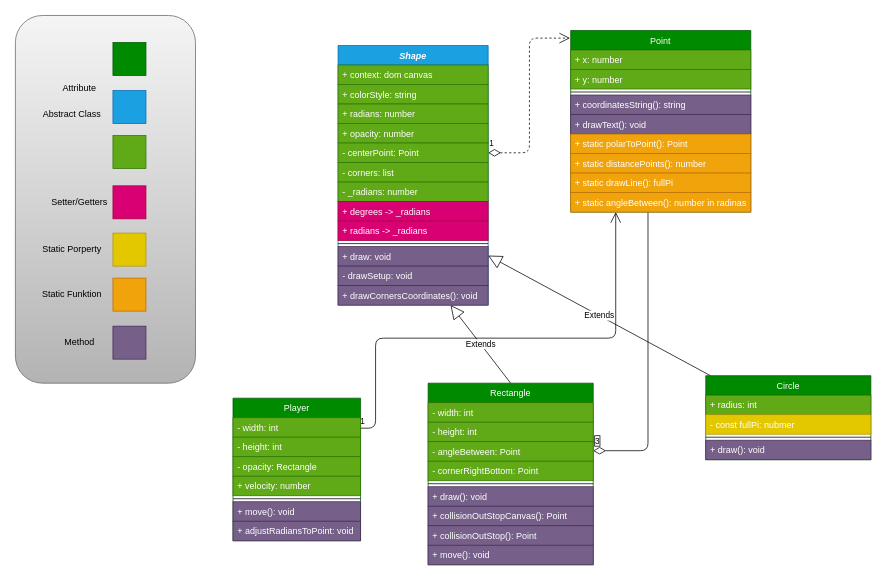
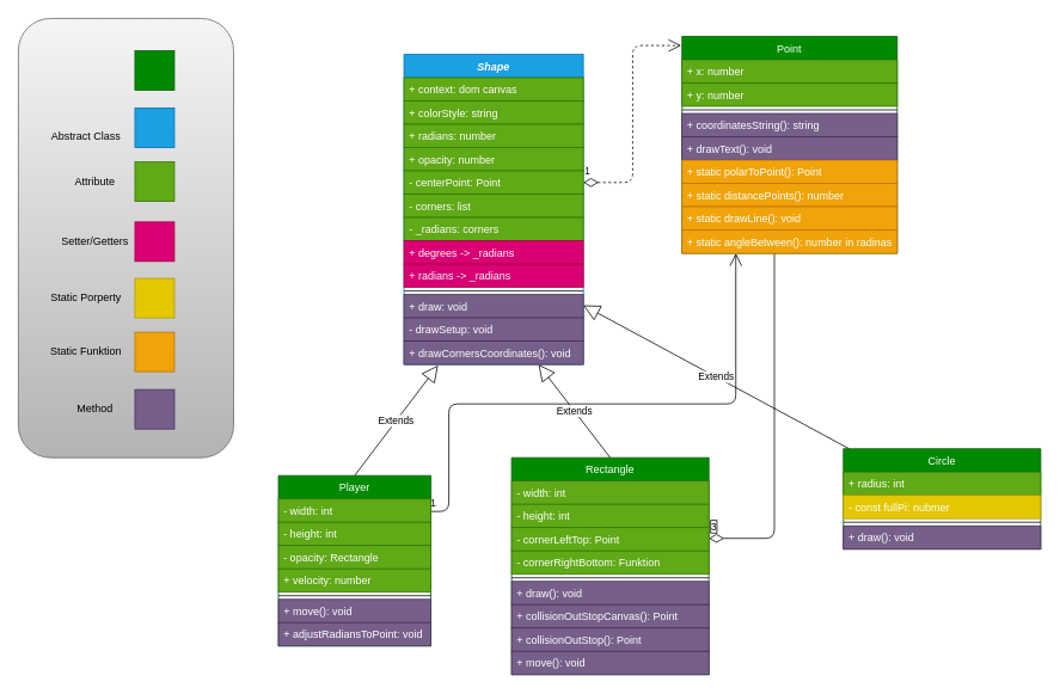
- <mxCell id="12" value="Attribute" style="text;html=1;align=center;verticalAlign=middle;resizable=0;points=[];autosize=1;fontColor=#000000;" parent="1" vertex="1"><mxGeometry x="75" y="107" width="60" height="20" as="geometry" /></mxCell>
+ <mxCell id="12" value="Attribute" style="text;html=1;align=center;verticalAlign=middle;resizable=0;points=[];autosize=1;fontColor=#000000;" parent="1" vertex="1"><mxGeometry x="75" y="192" width="60" height="20" as="geometry" /></mxCell>
- <mxCell id="57" value="+ static drawLine(): fullPi" style="text;strokeColor=#BD7000;fillColor=#f0a30a;align=left;verticalAlign=top;spacingLeft=4;spacingRight=4;overflow=hidden;rotatable=0;points=[[0,0.5],[1,0.5]];portConstraint=eastwest;fontColor=#ffffff;" parent="49" vertex="1"><mxGeometry y="190" width="240" height="26" as="geometry" /></mxCell>
+ <mxCell id="57" value="+ static drawLine(): void" style="text;strokeColor=#BD7000;fillColor=#f0a30a;align=left;verticalAlign=top;spacingLeft=4;spacingRight=4;overflow=hidden;rotatable=0;points=[[0,0.5],[1,0.5]];portConstraint=eastwest;fontColor=#ffffff;" parent="49" vertex="1"><mxGeometry y="190" width="240" height="26" as="geometry" /></mxCell>
- <mxCell id="42" value="- _radians: number" style="text;strokeColor=#2D7600;fillColor=#60a917;align=left;verticalAlign=top;spacingLeft=4;spacingRight=4;overflow=hidden;rotatable=0;points=[[0,0.5],[1,0.5]];portConstraint=eastwest;fontColor=#ffffff;" parent="35" vertex="1"><mxGeometry y="182" width="200" height="26" as="geometry" /></mxCell>
+ <mxCell id="42" value="- _radians: corners" style="text;strokeColor=#2D7600;fillColor=#60a917;align=left;verticalAlign=top;spacingLeft=4;spacingRight=4;overflow=hidden;rotatable=0;points=[[0,0.5],[1,0.5]];portConstraint=eastwest;fontColor=#ffffff;" parent="35" vertex="1"><mxGeometry y="182" width="200" height="26" as="geometry" /></mxCell>
+ <mxCell id="3" value="Extends" style="endArrow=block;endSize=16;endFill=0;html=1;entryX=0.19;entryY=1.038;entryDx=0;entryDy=0;entryPerimeter=0;exitX=0.5;exitY=0;exitDx=0;exitDy=0;" parent="1" source="17" target="48" edge="1"><mxGeometry width="160" relative="1" as="geometry"><mxPoint x="400" y="500" as="sourcePoint" /><mxPoint x="560" y="390" as="targetPoint" /></mxGeometry></mxCell>
- <mxCell id="28" value="- angleBetween: Point" style="text;strokeColor=#2D7600;fillColor=#60a917;align=left;verticalAlign=top;spacingLeft=4;spacingRight=4;overflow=hidden;rotatable=0;points=[[0,0.5],[1,0.5]];portConstraint=eastwest;fontColor=#ffffff;" parent="25" vertex="1"><mxGeometry y="78" width="220" height="26" as="geometry" /></mxCell>
+ <mxCell id="28" value="- cornerLeftTop: Point" style="text;strokeColor=#2D7600;fillColor=#60a917;align=left;verticalAlign=top;spacingLeft=4;spacingRight=4;overflow=hidden;rotatable=0;points=[[0,0.5],[1,0.5]];portConstraint=eastwest;fontColor=#ffffff;" parent="25" vertex="1"><mxGeometry y="78" width="220" height="26" as="geometry" /></mxCell>
- <mxCell id="29" value="- cornerRightBottom: Point" style="text;strokeColor=#2D7600;fillColor=#60a917;align=left;verticalAlign=top;spacingLeft=4;spacingRight=4;overflow=hidden;rotatable=0;points=[[0,0.5],[1,0.5]];portConstraint=eastwest;fontColor=#ffffff;" parent="25" vertex="1"><mxGeometry y="104" width="220" height="26" as="geometry" /></mxCell>
+ <mxCell id="29" value="- cornerRightBottom: Funktion" style="text;strokeColor=#2D7600;fillColor=#60a917;align=left;verticalAlign=top;spacingLeft=4;spacingRight=4;overflow=hidden;rotatable=0;points=[[0,0.5],[1,0.5]];portConstraint=eastwest;fontColor=#ffffff;" parent="25" vertex="1"><mxGeometry y="104" width="220" height="26" as="geometry" /></mxCell>
